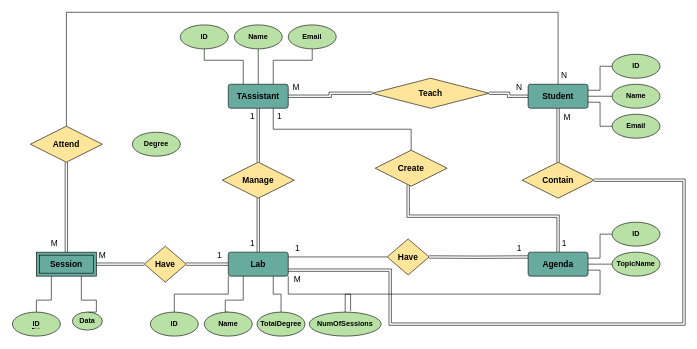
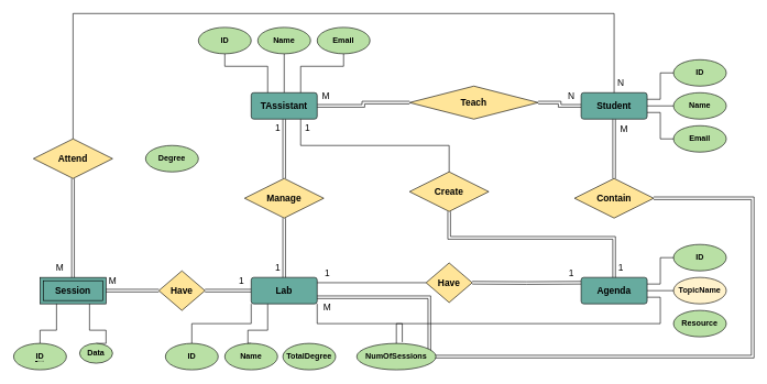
- <mxCell id="57" value="&lt;b&gt;&lt;font style=&quot;font-size: 14px;&quot;&gt;Create&lt;/font&gt;&lt;/b&gt;" style="shape=rhombus;perimeter=rhombusPerimeter;whiteSpace=wrap;html=1;align=center;fillColor=#FFE599;" vertex="1" parent="1"><mxGeometry x="625" y="250" width="120" height="60" as="geometry" /></mxCell>
+ <mxCell id="57" value="&lt;b&gt;&lt;font style=&quot;font-size: 14px;&quot;&gt;Create&lt;/font&gt;&lt;/b&gt;" style="shape=rhombus;perimeter=rhombusPerimeter;whiteSpace=wrap;html=1;align=center;fillColor=#FFE599;" vertex="1" parent="1"><mxGeometry x="620" y="260" width="120" height="60" as="geometry" /></mxCell>
- <mxCell id="52" value="&lt;b&gt;TopicName&lt;/b&gt;" style="ellipse;whiteSpace=wrap;html=1;align=center;fillColor=#B9E0A5;" vertex="1" parent="1"><mxGeometry x="1020" y="420" width="80" height="40" as="geometry" /></mxCell>
+ <mxCell id="52" value="&lt;b&gt;TopicName&lt;/b&gt;" style="ellipse;whiteSpace=wrap;html=1;align=center;fillColor=#fff2cc;" vertex="1" parent="1"><mxGeometry x="1020" y="420" width="80" height="40" as="geometry" /></mxCell>
- <mxCell id="24" style="edgeStyle=orthogonalEdgeStyle;rounded=0;orthogonalLoop=1;jettySize=auto;html=1;exitX=0.75;exitY=1;exitDx=0;exitDy=0;entryX=0.5;entryY=0;entryDx=0;entryDy=0;endArrow=none;startFill=0;" edge="1" parent="1" source="25" target="31"><mxGeometry relative="1" as="geometry" /></mxCell>
+ <mxCell id="53" value="&lt;b&gt;Resource&lt;/b&gt;" style="ellipse;whiteSpace=wrap;html=1;align=center;fillColor=#B9E0A5;" vertex="1" parent="1"><mxGeometry x="1020" y="470" width="80" height="40" as="geometry" /></mxCell>
- <mxCell id="32" value="&lt;b&gt;NumOfSessions&lt;/b&gt;" style="ellipse;whiteSpace=wrap;html=1;align=center;fillColor=#B9E0A5;" vertex="1" parent="1"><mxGeometry x="515" y="520" width="120" height="40" as="geometry" /></mxCell>
+ <mxCell id="32" value="&lt;b&gt;NumOfSessions&lt;/b&gt;" style="ellipse;whiteSpace=wrap;html=1;align=center;fillColor=#B9E0A5;" vertex="1" parent="1"><mxGeometry x="540" y="520" width="120" height="40" as="geometry" /></mxCell>
